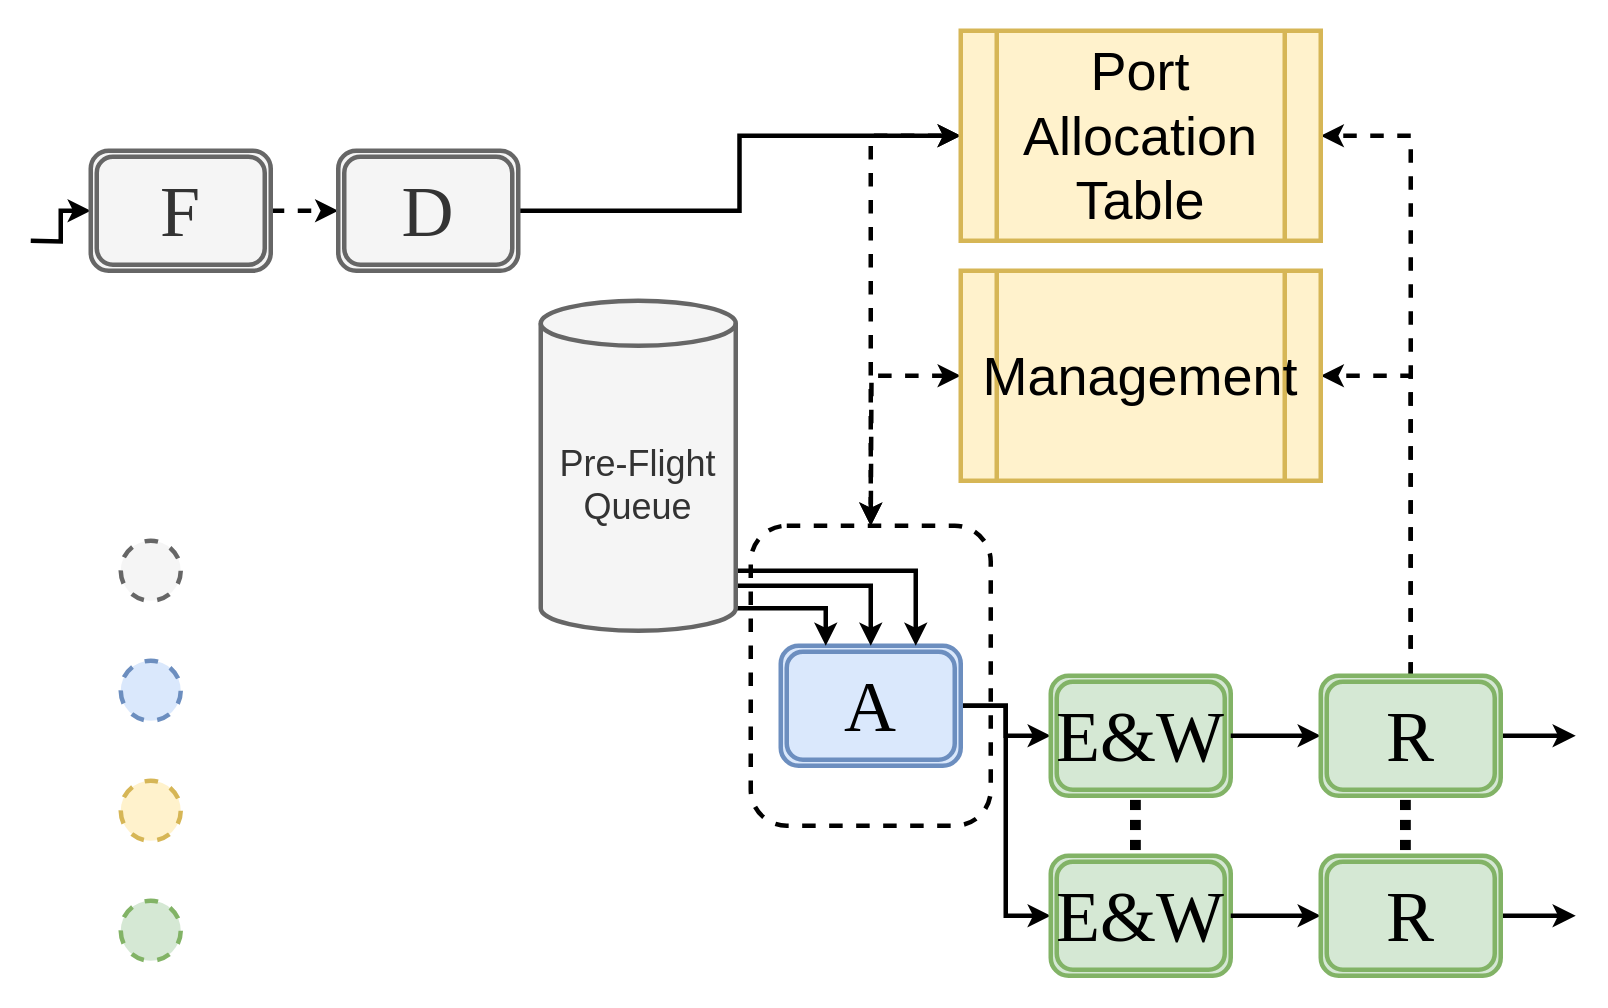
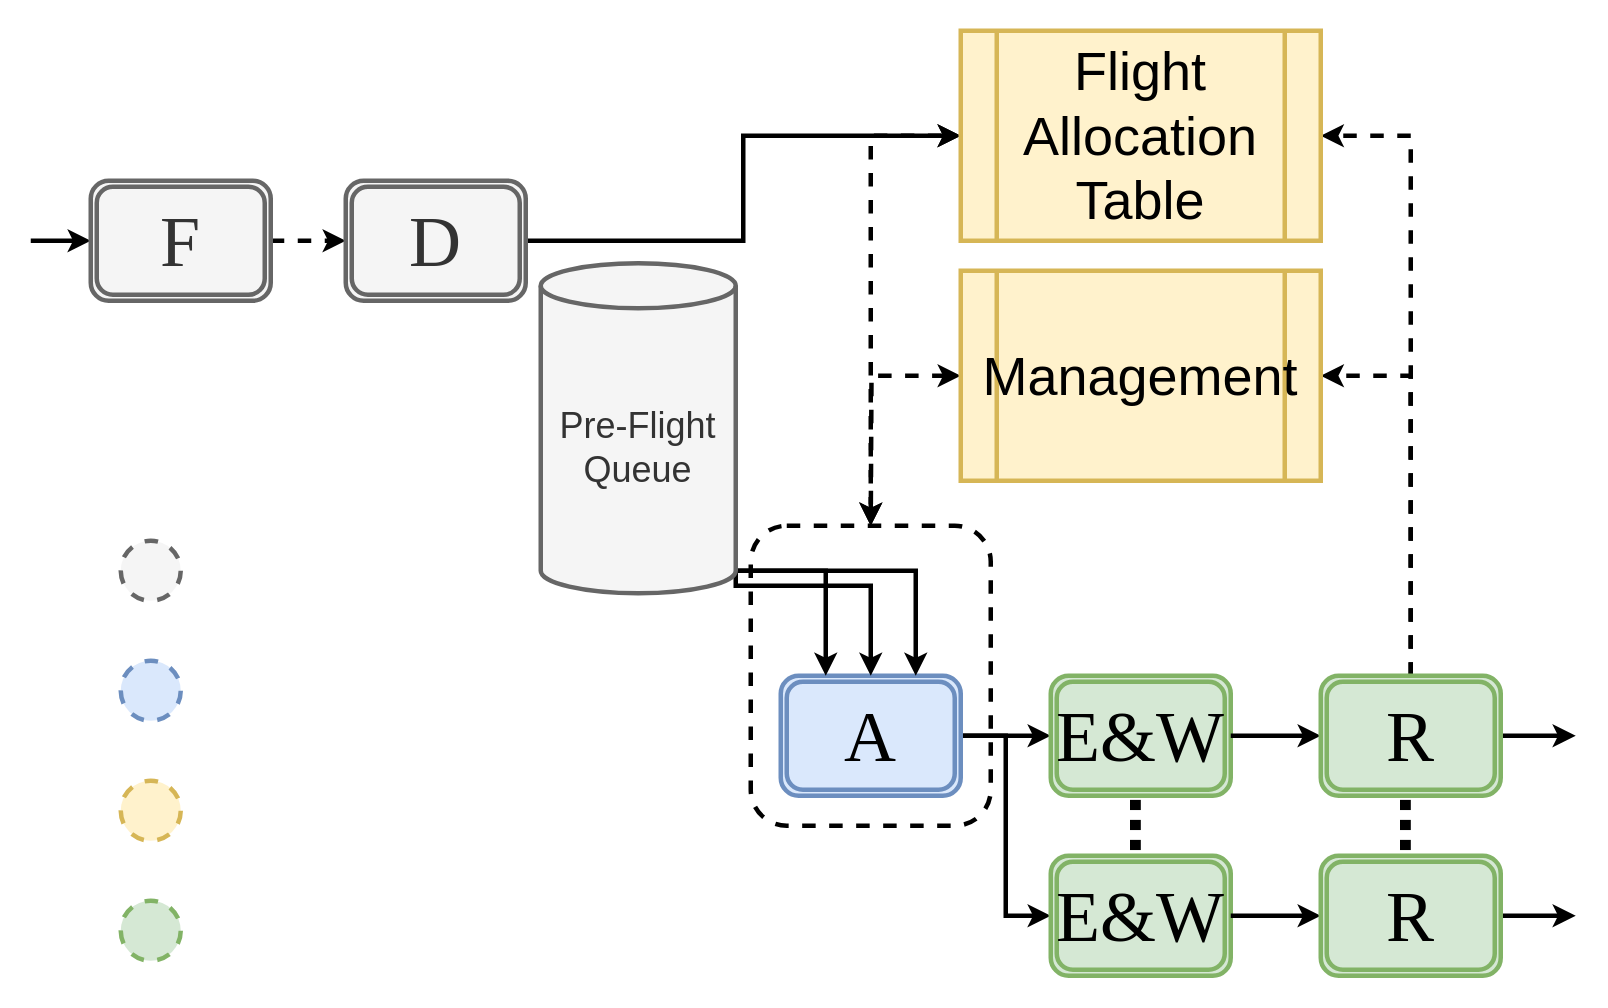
- <mxCell id="20" value="&lt;font style=&quot;font-size: 36px&quot;&gt;Port Allocation Table&lt;/font&gt;" style="shape=process;whiteSpace=wrap;html=1;backgroundOutline=1;strokeWidth=3;fillColor=#fff2cc;strokeColor=#d6b656;" vertex="1" parent="1"><mxGeometry x="640" y="20" width="240" height="140" as="geometry" /></mxCell>
+ <mxCell id="20" value="&lt;font style=&quot;font-size: 36px&quot;&gt;Flight Allocation Table&lt;/font&gt;" style="shape=process;whiteSpace=wrap;html=1;backgroundOutline=1;strokeWidth=3;fillColor=#fff2cc;strokeColor=#d6b656;" vertex="1" parent="1"><mxGeometry x="640" y="20" width="240" height="140" as="geometry" /></mxCell>
- <mxCell id="6" value="&lt;font style=&quot;font-size: 48px&quot; face=&quot;Tahoma&quot;&gt;F&lt;/font&gt;" style="shape=ext;double=1;rounded=1;whiteSpace=wrap;html=1;strokeWidth=3;fillColor=#f5f5f5;strokeColor=#666666;fontColor=#333333;" vertex="1" parent="1"><mxGeometry x="60" y="100" width="120" height="80" as="geometry" /></mxCell>
+ <mxCell id="6" value="&lt;font style=&quot;font-size: 48px&quot; face=&quot;Tahoma&quot;&gt;F&lt;/font&gt;" style="shape=ext;double=1;rounded=1;whiteSpace=wrap;html=1;strokeWidth=3;fillColor=#f5f5f5;strokeColor=#666666;fontColor=#333333;" vertex="1" parent="1"><mxGeometry x="60" y="120" width="120" height="80" as="geometry" /></mxCell>
- <mxCell id="8" value="&lt;font style=&quot;font-size: 48px&quot; face=&quot;Tahoma&quot;&gt;D&lt;/font&gt;" style="shape=ext;double=1;rounded=1;whiteSpace=wrap;html=1;strokeWidth=3;fillColor=#f5f5f5;strokeColor=#666666;fontColor=#333333;" vertex="1" parent="1"><mxGeometry x="225" y="100" width="120" height="80" as="geometry" /></mxCell>
+ <mxCell id="8" value="&lt;font style=&quot;font-size: 48px&quot; face=&quot;Tahoma&quot;&gt;D&lt;/font&gt;" style="shape=ext;double=1;rounded=1;whiteSpace=wrap;html=1;strokeWidth=3;fillColor=#f5f5f5;strokeColor=#666666;fontColor=#333333;" vertex="1" parent="1"><mxGeometry x="230" y="120" width="120" height="80" as="geometry" /></mxCell>
- <mxCell id="24" value="&lt;font style=&quot;font-size: 24px&quot;&gt;Pre-Flight Queue&lt;/font&gt;" style="shape=cylinder3;whiteSpace=wrap;html=1;boundedLbl=1;backgroundOutline=1;size=15;strokeWidth=3;fillColor=#f5f5f5;strokeColor=#666666;fontColor=#333333;" vertex="1" parent="1"><mxGeometry x="360" y="200" width="130" height="220" as="geometry" /></mxCell>
+ <mxCell id="24" value="&lt;font style=&quot;font-size: 24px&quot;&gt;Pre-Flight Queue&lt;/font&gt;" style="shape=cylinder3;whiteSpace=wrap;html=1;boundedLbl=1;backgroundOutline=1;size=15;strokeWidth=3;fillColor=#f5f5f5;strokeColor=#666666;fontColor=#333333;" vertex="1" parent="1"><mxGeometry x="360" y="175" width="130" height="220" as="geometry" /></mxCell>
- <mxCell id="17" value="&lt;font style=&quot;font-size: 48px&quot; face=&quot;Tahoma&quot;&gt;A&lt;/font&gt;" style="shape=ext;double=1;rounded=1;whiteSpace=wrap;html=1;strokeWidth=3;fillColor=#dae8fc;strokeColor=#6c8ebf;" vertex="1" parent="1"><mxGeometry x="520" y="430" width="120" height="80" as="geometry" /></mxCell>
+ <mxCell id="17" value="&lt;font style=&quot;font-size: 48px&quot; face=&quot;Tahoma&quot;&gt;A&lt;/font&gt;" style="shape=ext;double=1;rounded=1;whiteSpace=wrap;html=1;strokeWidth=3;fillColor=#dae8fc;strokeColor=#6c8ebf;" vertex="1" parent="1"><mxGeometry x="520" y="450" width="120" height="80" as="geometry" /></mxCell>
